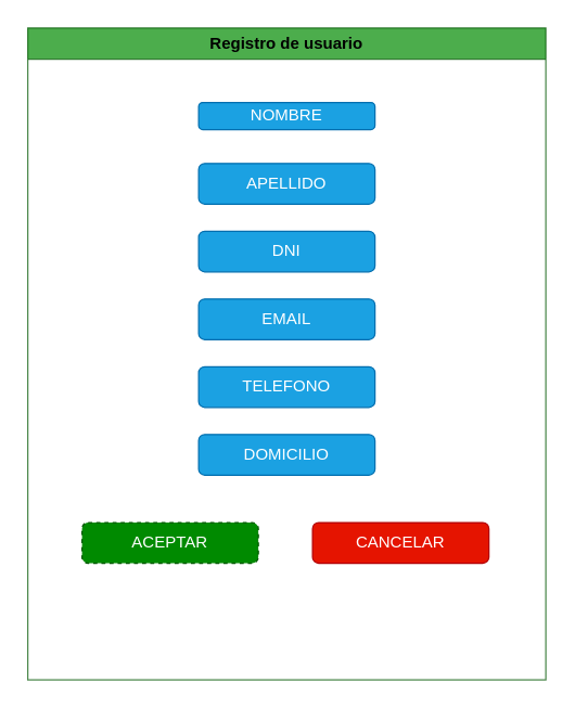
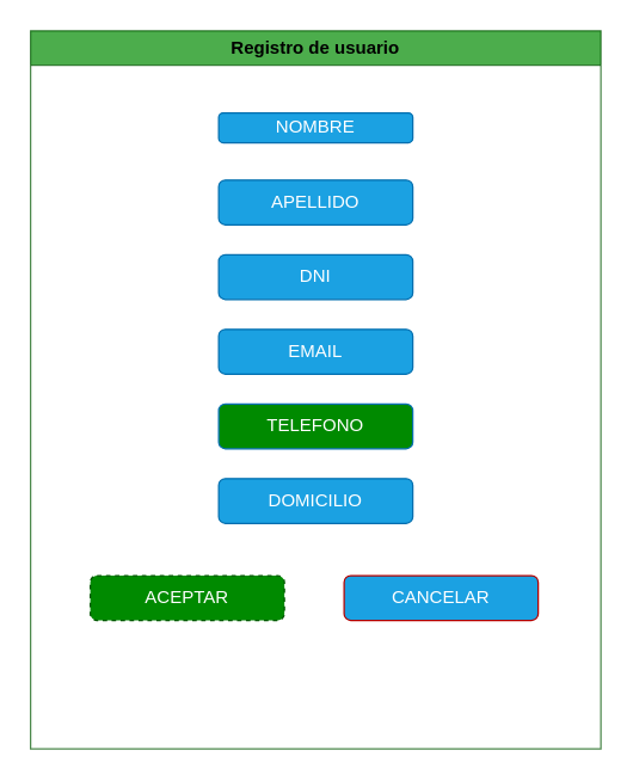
- <mxCell id="7" value="TELEFONO" style="rounded=1;whiteSpace=wrap;html=1;fillColor=#1ba1e2;fontColor=#ffffff;strokeColor=#006EAF;" parent="2" vertex="1"><mxGeometry x="126" y="250" width="130" height="30" as="geometry" /></mxCell>
+ <mxCell id="7" value="TELEFONO" style="rounded=1;whiteSpace=wrap;html=1;fillColor=#008a00;fontColor=#ffffff;strokeColor=#006EAF;" parent="2" vertex="1"><mxGeometry x="126" y="250" width="130" height="30" as="geometry" /></mxCell>
- <mxCell id="10" value="CANCELAR" style="rounded=1;whiteSpace=wrap;html=1;fillColor=#e51400;fontColor=#ffffff;strokeColor=#B20000;" parent="2" vertex="1"><mxGeometry x="210" y="365" width="130" height="30" as="geometry" /></mxCell>
+ <mxCell id="10" value="CANCELAR" style="rounded=1;whiteSpace=wrap;html=1;fillColor=#1ba1e2;fontColor=#ffffff;strokeColor=#B20000;" parent="2" vertex="1"><mxGeometry x="210" y="365" width="130" height="30" as="geometry" /></mxCell>
